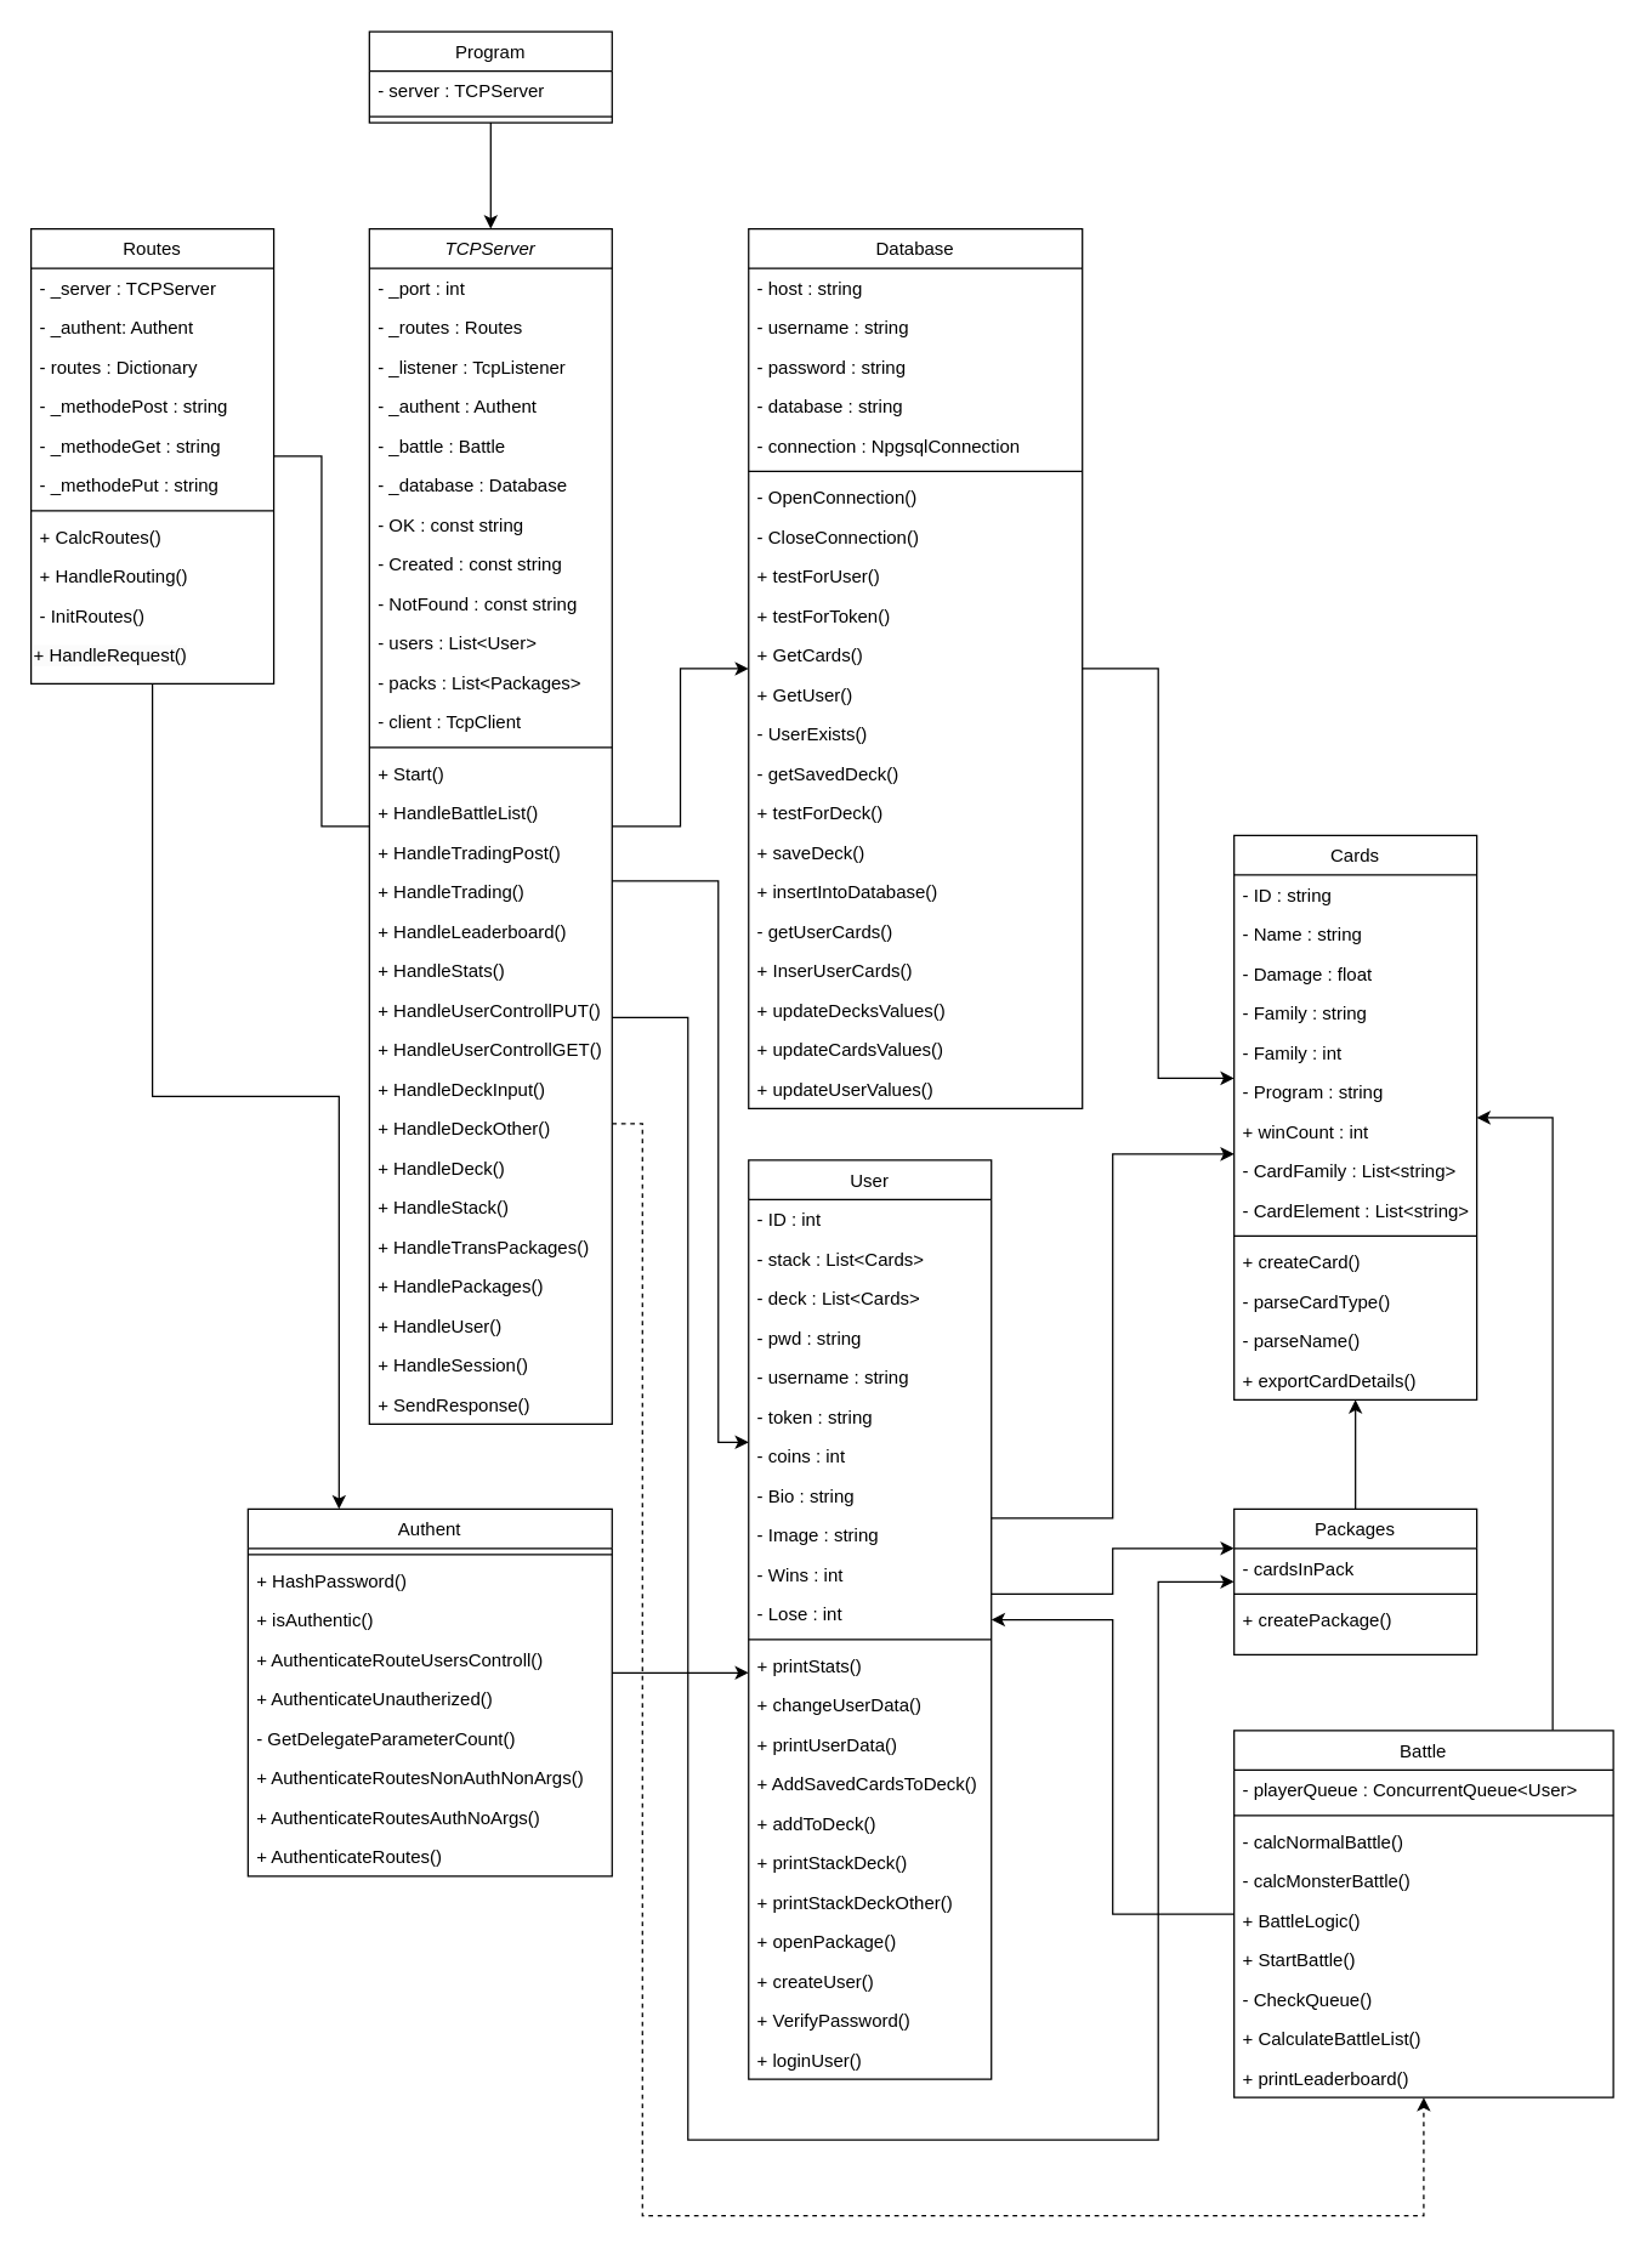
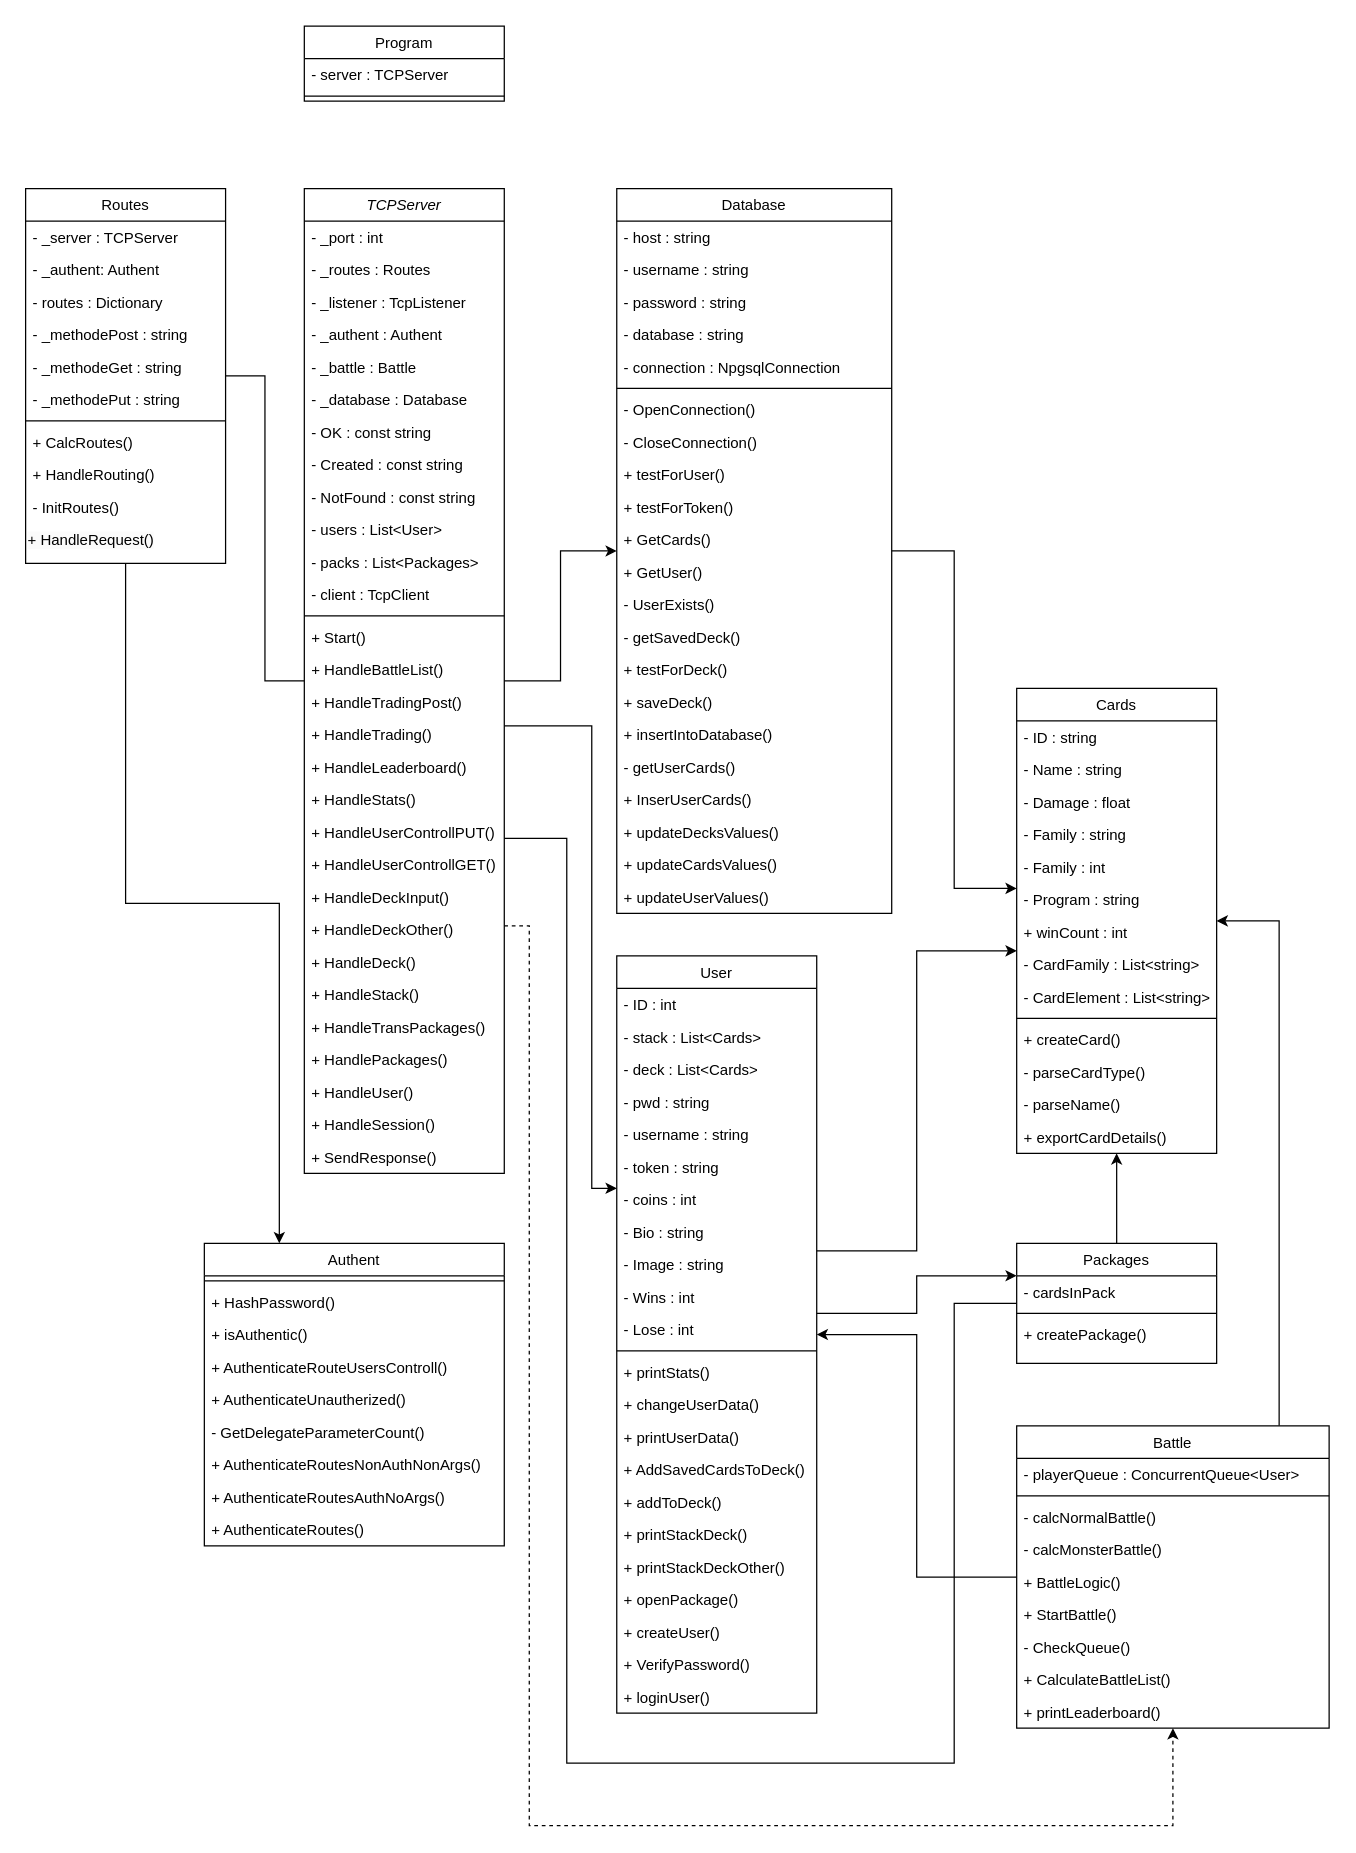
- <mxCell id="36" style="edgeStyle=orthogonalEdgeStyle;rounded=0;orthogonalLoop=1;jettySize=auto;html=1;entryX=0.5;entryY=0;entryDx=0;entryDy=0;" edge="1" parent="1" source="37" target="5"><mxGeometry relative="1" as="geometry" /></mxCell>
- <mxCell id="3" style="edgeStyle=orthogonalEdgeStyle;rounded=0;orthogonalLoop=1;jettySize=auto;html=1;" edge="1" parent="1" source="5" target="109"><mxGeometry relative="1" as="geometry"><Array as="points"><mxPoint x="453" y="670" /><mxPoint x="453" y="1410" /><mxPoint x="763" y="1410" /><mxPoint x="763" y="1042" /></Array></mxGeometry></mxCell>
+ <mxCell id="3" style="edgeStyle=orthogonalEdgeStyle;rounded=0;orthogonalLoop=1;jettySize=auto;html=1;endArrow=none;" edge="1" parent="1" source="5" target="109"><mxGeometry relative="1" as="geometry"><Array as="points"><mxPoint x="453" y="670" /><mxPoint x="453" y="1410" /><mxPoint x="763" y="1410" /><mxPoint x="763" y="1042" /></Array></mxGeometry></mxCell>
- <mxCell id="123" style="edgeStyle=orthogonalEdgeStyle;rounded=0;orthogonalLoop=1;jettySize=auto;html=1;" edge="1" parent="1" source="124" target="68"><mxGeometry relative="1" as="geometry"><Array as="points"><mxPoint x="473" y="1102" /><mxPoint x="473" y="1102" /></Array></mxGeometry></mxCell>
